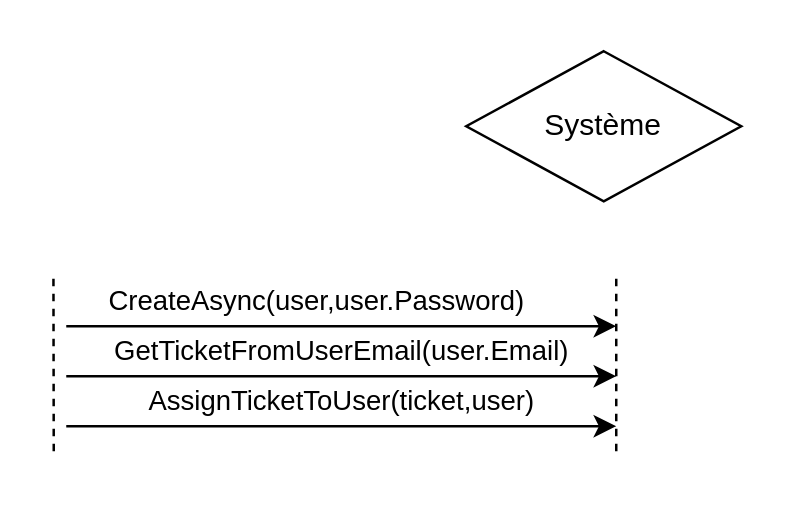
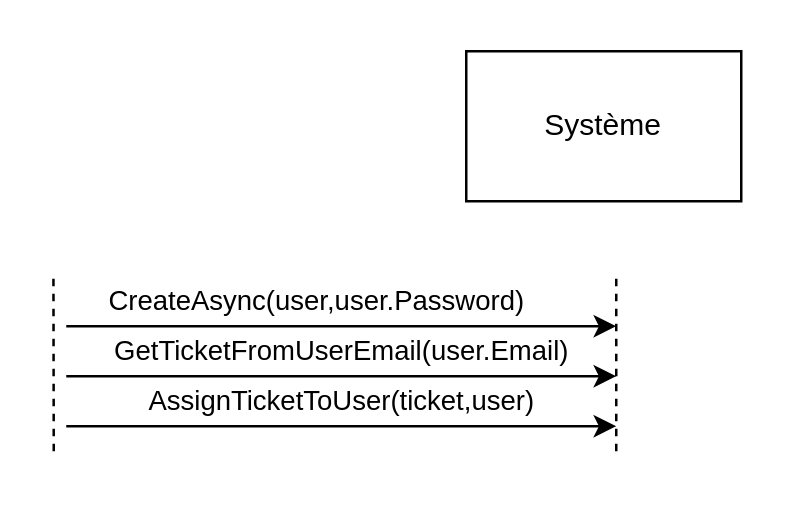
- <mxCell id="3" value="Système" style="rhombus;whiteSpace=wrap;html=1;" parent="1" vertex="1"><mxGeometry x="186" y="20" width="110" height="60" as="geometry" /></mxCell>
+ <mxCell id="3" value="Système" style="rounded=0;whiteSpace=wrap;html=1;" parent="1" vertex="1"><mxGeometry x="186" y="20" width="110" height="60" as="geometry" /></mxCell>
